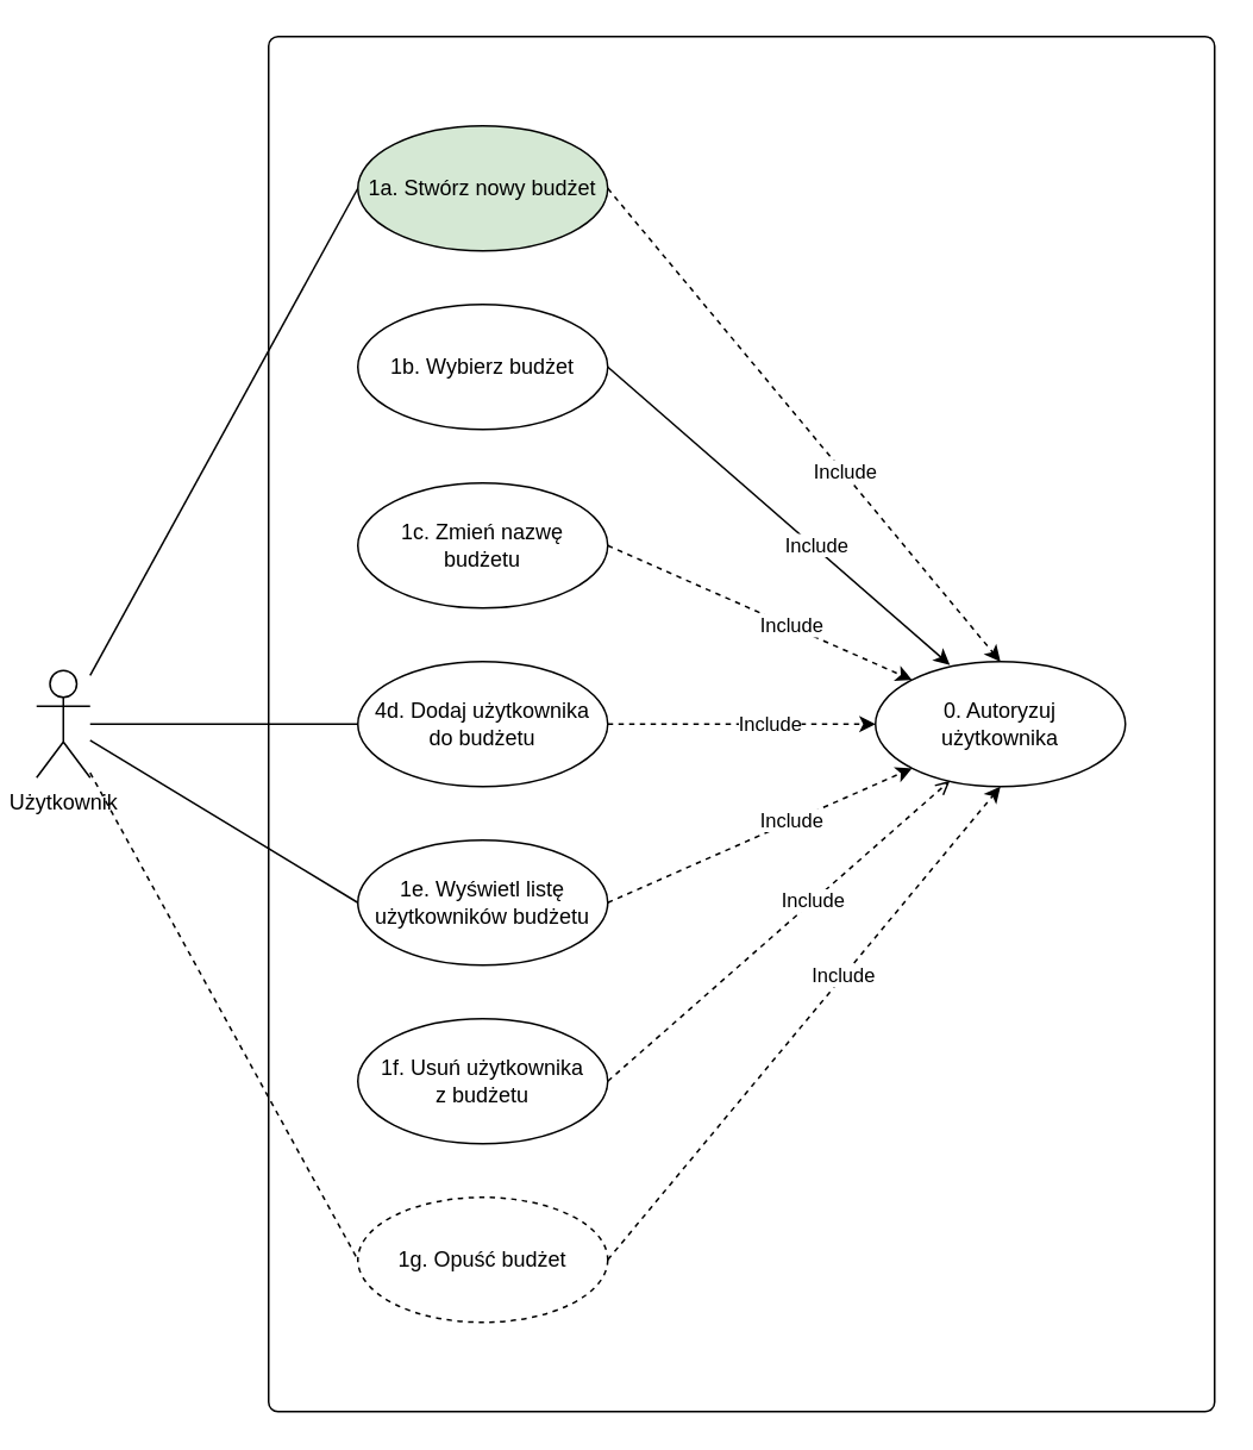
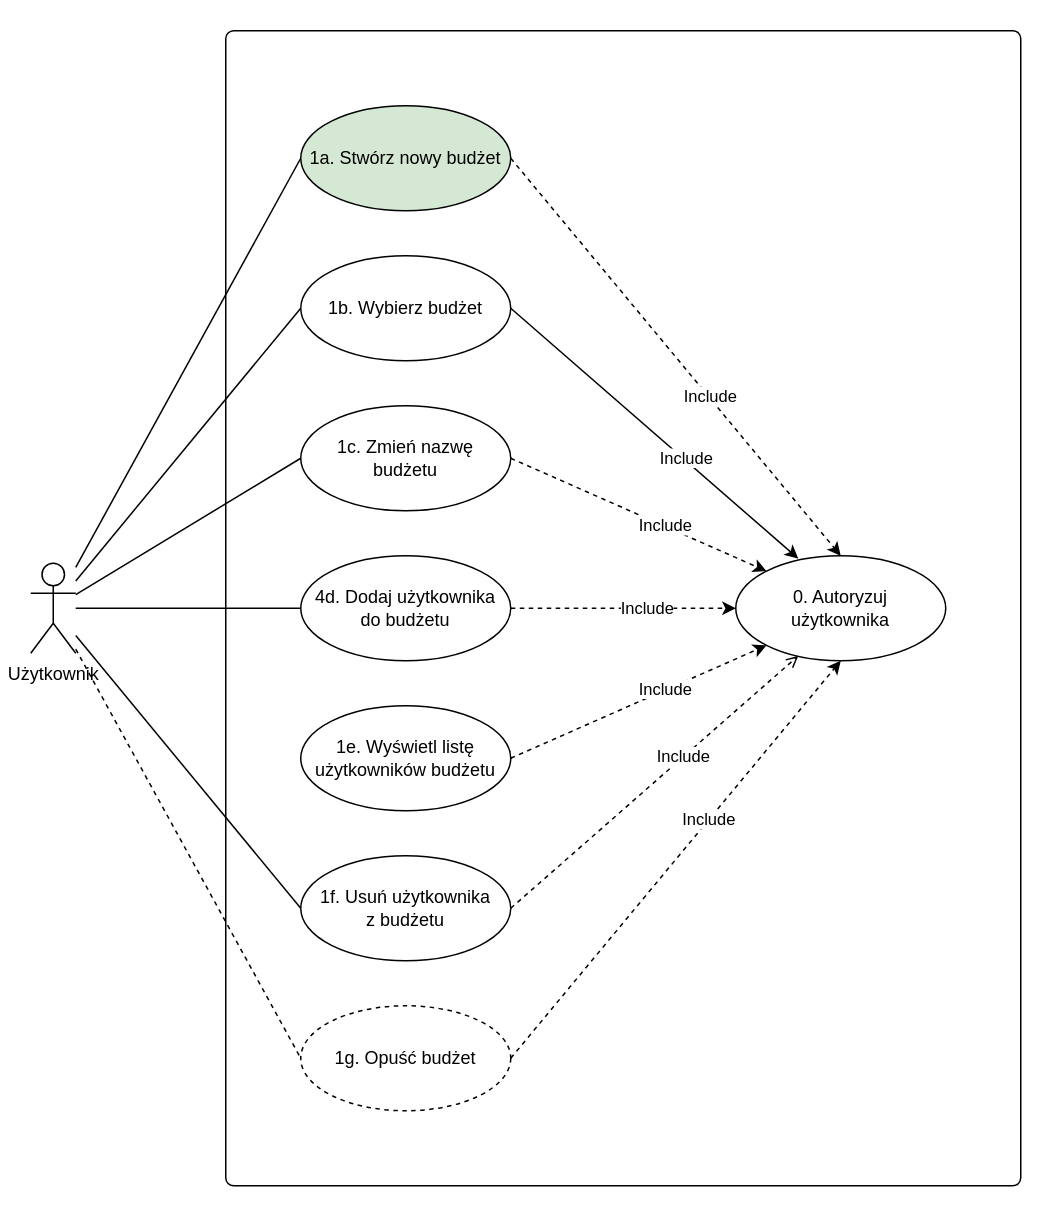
+ <mxCell id="9" style="rounded=0;orthogonalLoop=1;jettySize=auto;html=1;entryX=0;entryY=0.5;entryDx=0;entryDy=0;endArrow=none;endFill=0;" parent="1" source="10" target="30" edge="1"><mxGeometry relative="1" as="geometry" /></mxCell>
+ <mxCell id="4" style="edgeStyle=none;rounded=0;orthogonalLoop=1;jettySize=auto;html=1;entryX=0;entryY=0.5;entryDx=0;entryDy=0;endArrow=none;endFill=0;" parent="1" source="10" target="15" edge="1"><mxGeometry relative="1" as="geometry" /></mxCell>
- <mxCell id="6" style="edgeStyle=none;rounded=0;orthogonalLoop=1;jettySize=auto;html=1;entryX=0;entryY=0.5;entryDx=0;entryDy=0;endArrow=none;endFill=0;" parent="1" source="10" target="17" edge="1"><mxGeometry relative="1" as="geometry" /></mxCell>
+ <mxCell id="7" style="edgeStyle=none;rounded=0;orthogonalLoop=1;jettySize=auto;html=1;entryX=0;entryY=0.5;entryDx=0;entryDy=0;endArrow=none;endFill=0;" parent="1" source="10" target="18" edge="1"><mxGeometry relative="1" as="geometry" /></mxCell>
